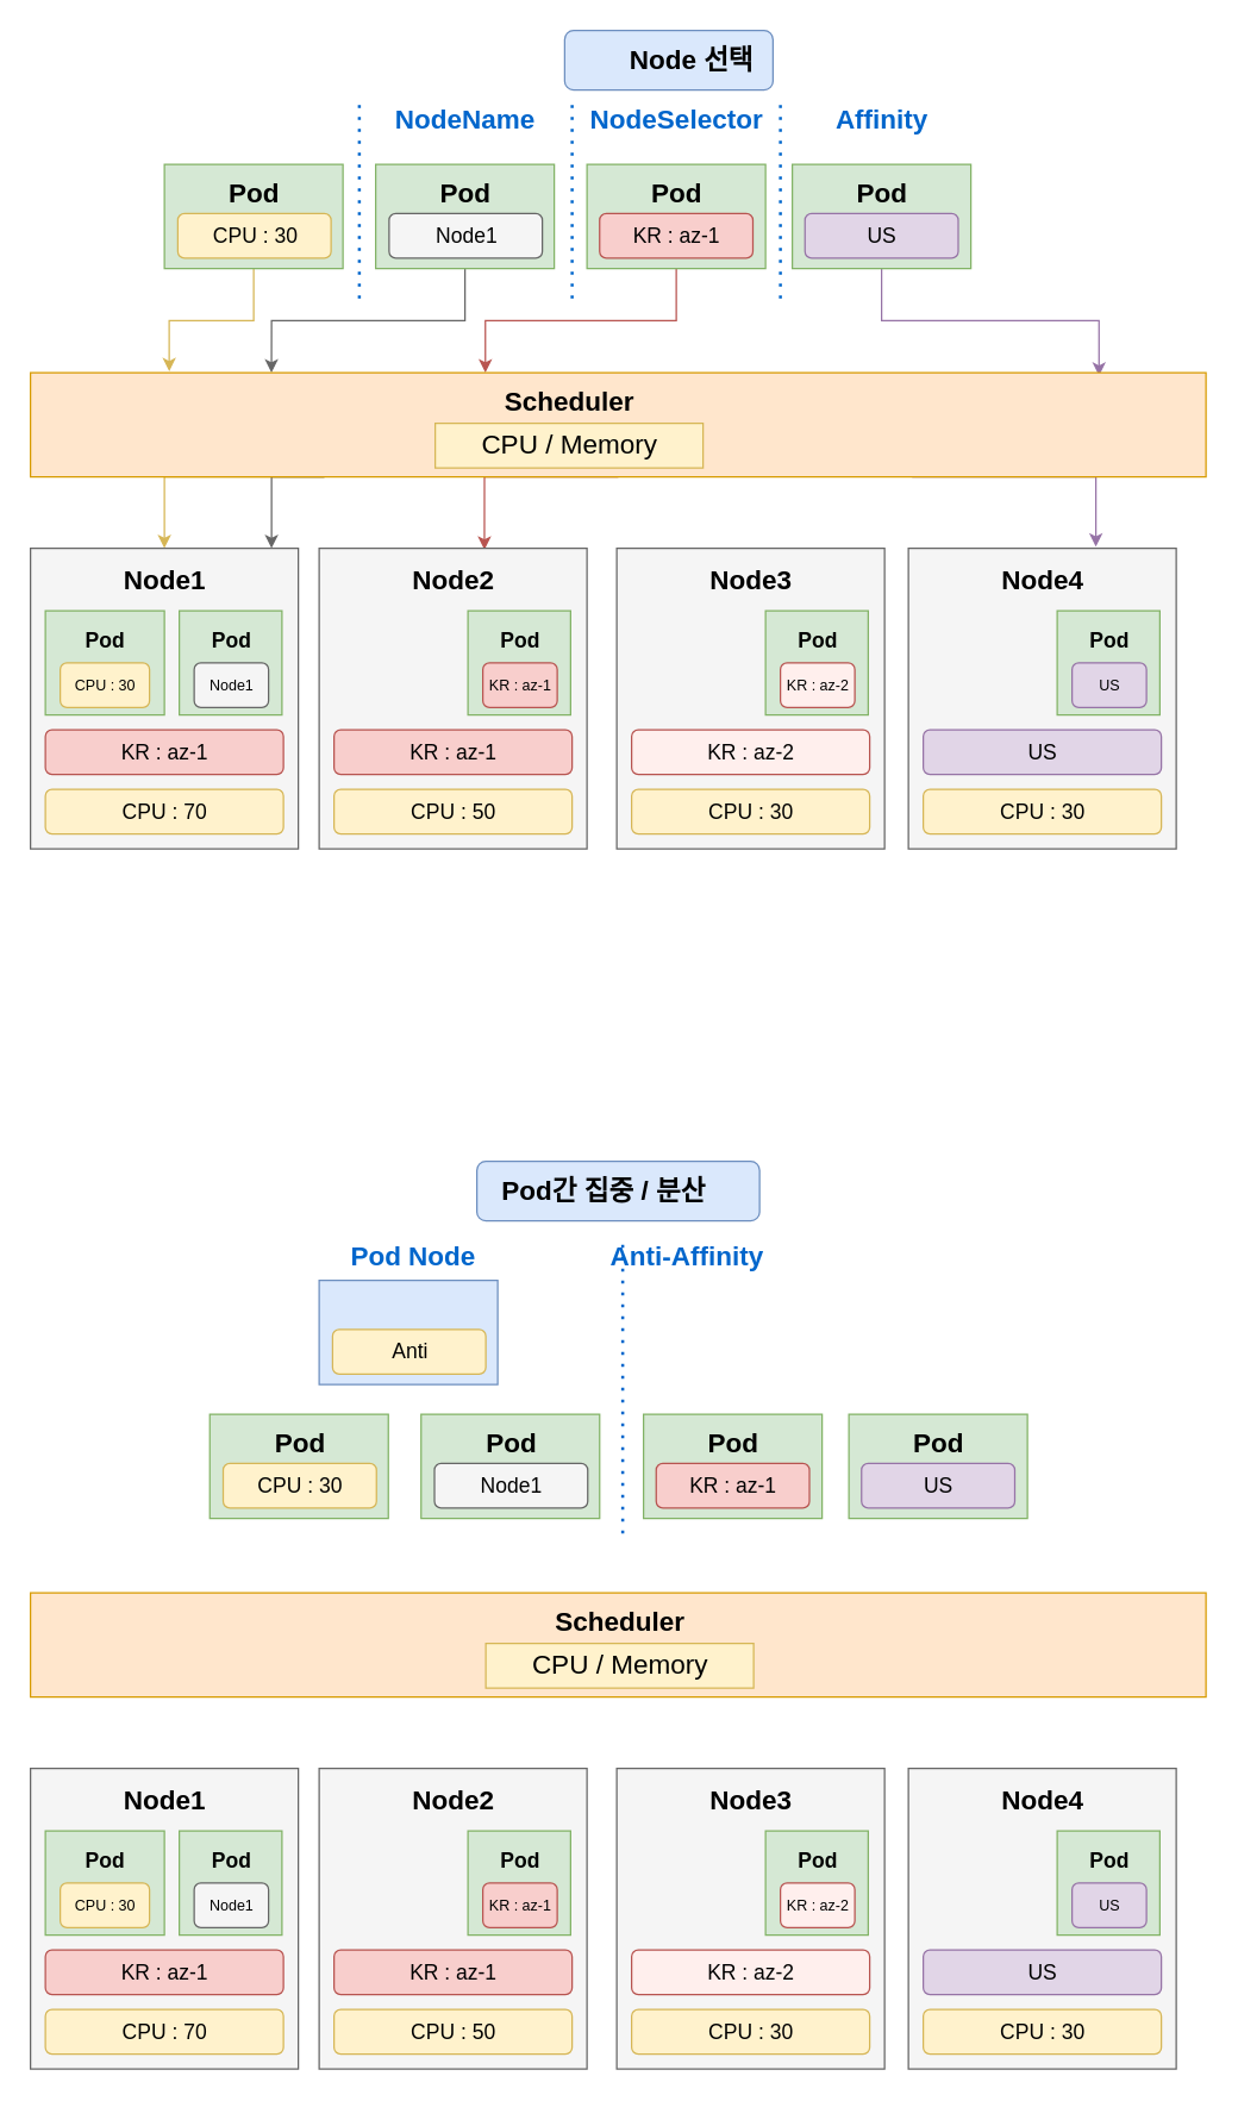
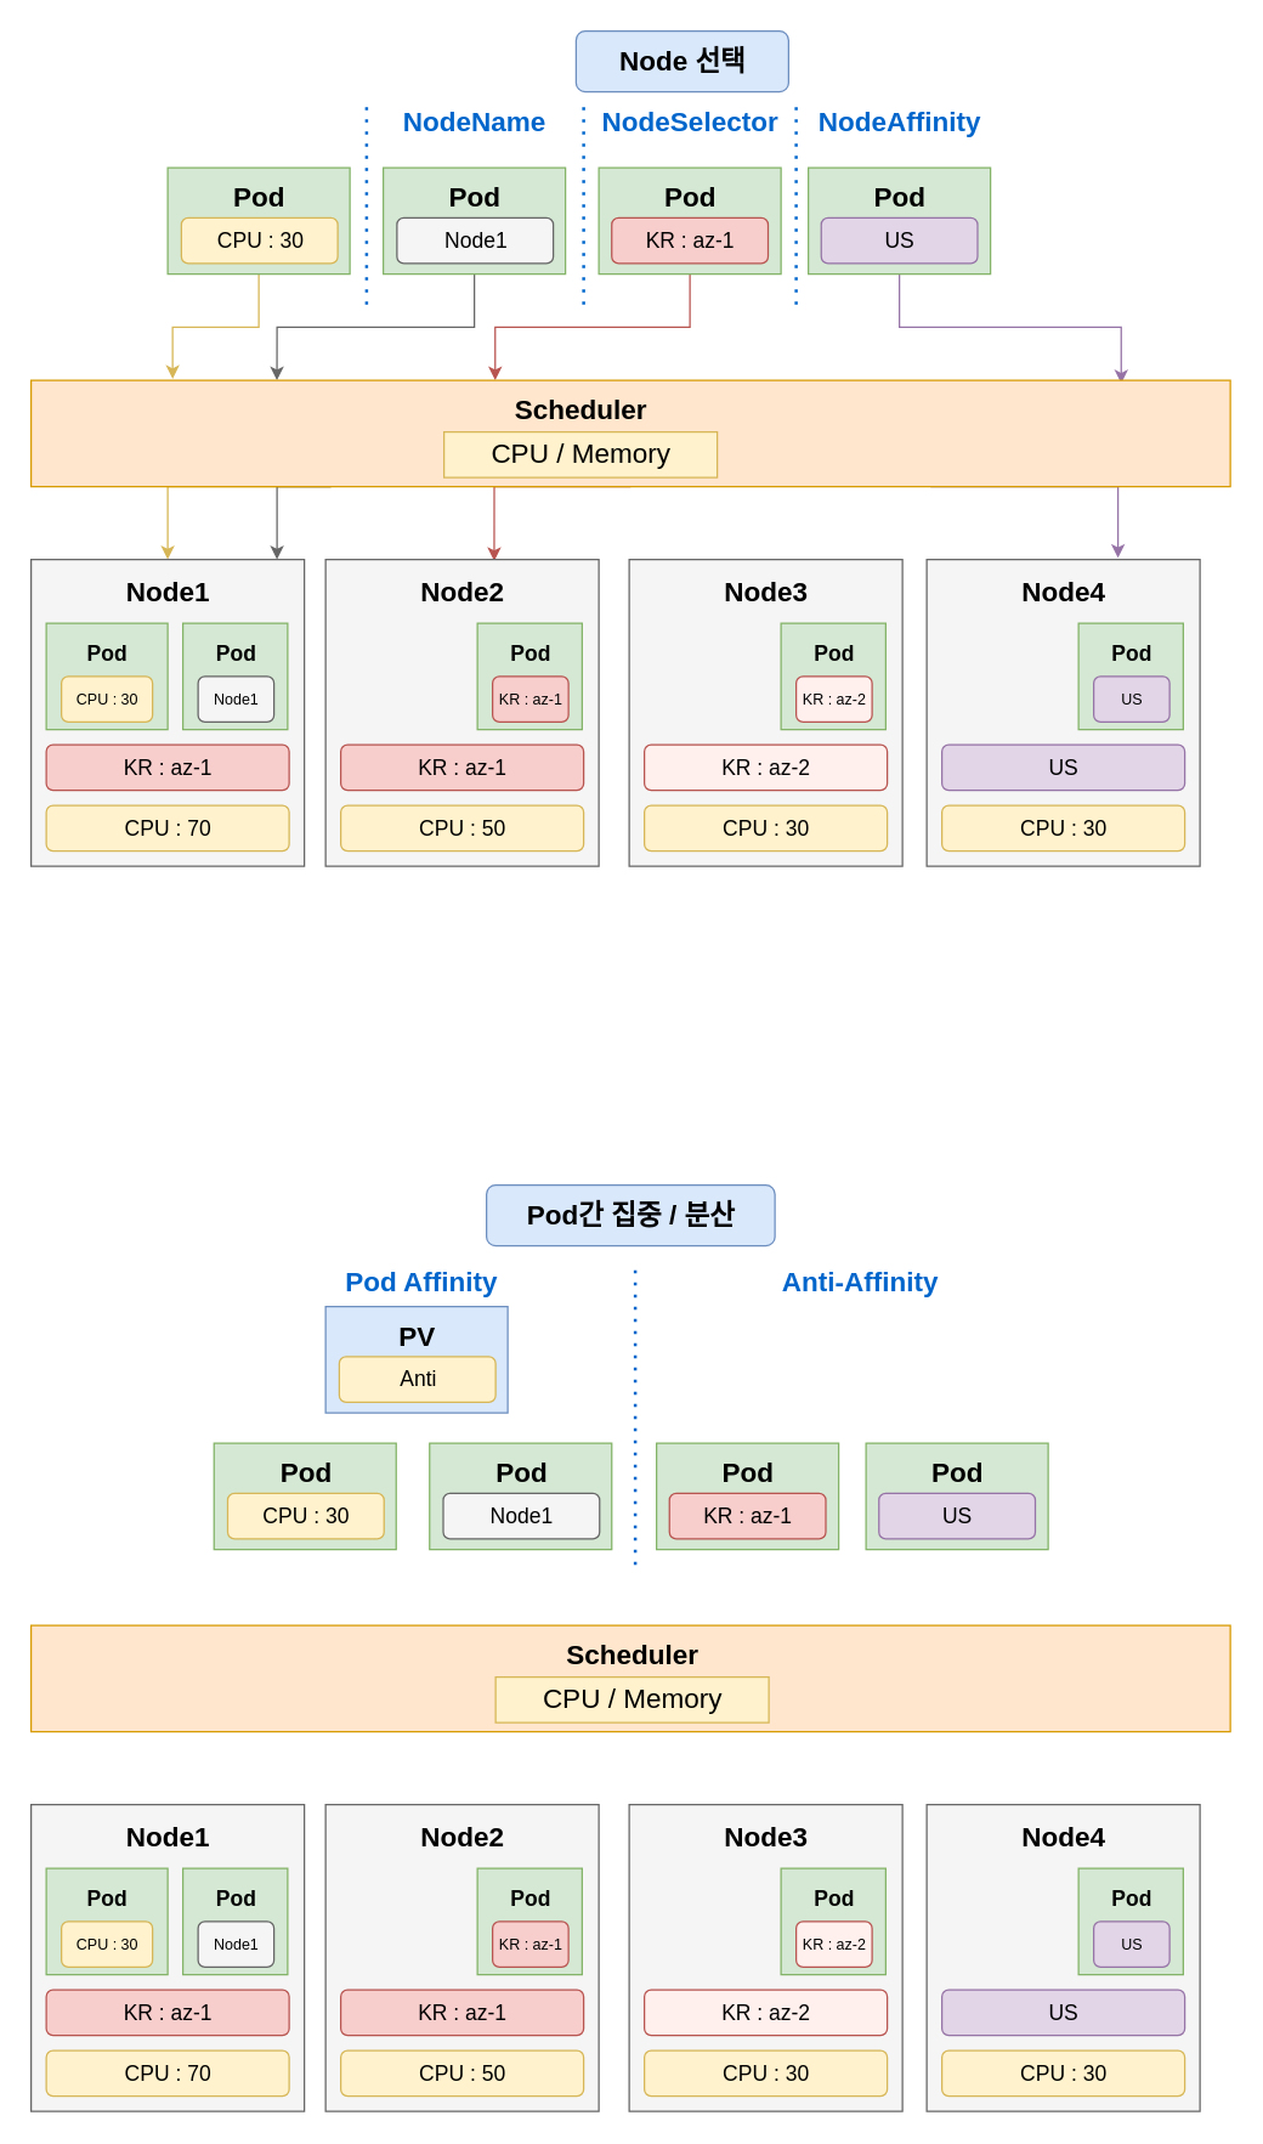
- <mxCell id="17" value="&lt;b&gt;&lt;font style=&quot;font-size: 18px&quot;&gt;Node 선택&lt;/font&gt;&lt;/b&gt;" style="text;html=1;resizable=0;autosize=1;align=center;verticalAlign=middle;points=[];fillColor=none;strokeColor=none;rounded=0;" parent="1" vertex="1"><mxGeometry x="414" y="30" width="100" height="20" as="geometry" /></mxCell>
+ <mxCell id="17" value="&lt;b&gt;&lt;font style=&quot;font-size: 18px&quot;&gt;Node 선택&lt;/font&gt;&lt;/b&gt;" style="text;html=1;resizable=0;autosize=1;align=center;verticalAlign=middle;points=[];fillColor=none;strokeColor=none;rounded=0;" parent="1" vertex="1"><mxGeometry x="399" y="30" width="100" height="20" as="geometry" /></mxCell>
- <mxCell id="5" value="&lt;b&gt;&lt;font style=&quot;font-size: 18px&quot; color=&quot;#0066cc&quot;&gt;Affinity&lt;/font&gt;&lt;/b&gt;" style="text;html=1;resizable=0;autosize=1;align=center;verticalAlign=middle;points=[];fillColor=none;strokeColor=none;rounded=0;" parent="1" vertex="1"><mxGeometry x="532" y="70" width="120" height="20" as="geometry" /></mxCell>
+ <mxCell id="5" value="&lt;b&gt;&lt;font style=&quot;font-size: 18px&quot; color=&quot;#0066cc&quot;&gt;NodeAffinity&lt;/font&gt;&lt;/b&gt;" style="text;html=1;resizable=0;autosize=1;align=center;verticalAlign=middle;points=[];fillColor=none;strokeColor=none;rounded=0;" parent="1" vertex="1"><mxGeometry x="532" y="70" width="120" height="20" as="geometry" /></mxCell>
- <mxCell id="92" value="&lt;span style=&quot;font-size: 18px&quot;&gt;&lt;b&gt;Pod간 집중 / 분산&lt;/b&gt;&lt;/span&gt;" style="text;html=1;resizable=0;autosize=1;align=center;verticalAlign=middle;points=[];fillColor=none;strokeColor=none;rounded=0;" vertex="1" parent="1"><mxGeometry x="325" y="790" width="160" height="20" as="geometry" /></mxCell>
+ <mxCell id="92" value="&lt;span style=&quot;font-size: 18px&quot;&gt;&lt;b&gt;Pod간 집중 / 분산&lt;/b&gt;&lt;/span&gt;" style="text;html=1;resizable=0;autosize=1;align=center;verticalAlign=middle;points=[];fillColor=none;strokeColor=none;rounded=0;" vertex="1" parent="1"><mxGeometry x="335" y="790" width="160" height="20" as="geometry" /></mxCell>
- <mxCell id="83" value="&lt;font color=&quot;#0066cc&quot;&gt;&lt;span style=&quot;font-size: 18px&quot;&gt;&lt;b&gt;Pod Node&lt;/b&gt;&lt;/span&gt;&lt;/font&gt;" style="text;html=1;resizable=0;autosize=1;align=center;verticalAlign=middle;points=[];fillColor=none;strokeColor=none;rounded=0;" vertex="1" parent="1"><mxGeometry x="217" y="834" width="120" height="20" as="geometry" /></mxCell>
+ <mxCell id="83" value="&lt;font color=&quot;#0066cc&quot;&gt;&lt;span style=&quot;font-size: 18px&quot;&gt;&lt;b&gt;Pod Affinity&lt;/b&gt;&lt;/span&gt;&lt;/font&gt;" style="text;html=1;resizable=0;autosize=1;align=center;verticalAlign=middle;points=[];fillColor=none;strokeColor=none;rounded=0;" vertex="1" parent="1"><mxGeometry x="217" y="834" width="120" height="20" as="geometry" /></mxCell>
- <mxCell id="84" value="&lt;b&gt;&lt;font style=&quot;font-size: 18px&quot; color=&quot;#0066cc&quot;&gt;Anti-Affinity&lt;/font&gt;&lt;/b&gt;" style="text;html=1;resizable=0;autosize=1;align=center;verticalAlign=middle;points=[];fillColor=none;strokeColor=none;rounded=0;" vertex="1" parent="1"><mxGeometry x="400.5" y="834" width="120" height="20" as="geometry" /></mxCell>
+ <mxCell id="84" value="&lt;b&gt;&lt;font style=&quot;font-size: 18px&quot; color=&quot;#0066cc&quot;&gt;Anti-Affinity&lt;/font&gt;&lt;/b&gt;" style="text;html=1;resizable=0;autosize=1;align=center;verticalAlign=middle;points=[];fillColor=none;strokeColor=none;rounded=0;" vertex="1" parent="1"><mxGeometry x="505.5" y="834" width="120" height="20" as="geometry" /></mxCell>
+ <mxCell id="152" value="&lt;b&gt;&lt;font style=&quot;font-size: 18px&quot;&gt;PV&lt;/font&gt;&lt;/b&gt;" style="text;html=1;resizable=0;autosize=1;align=center;verticalAlign=middle;points=[];fillColor=none;strokeColor=none;rounded=0;" vertex="1" parent="1"><mxGeometry x="254" y="870" width="40" height="20" as="geometry" /></mxCell>
